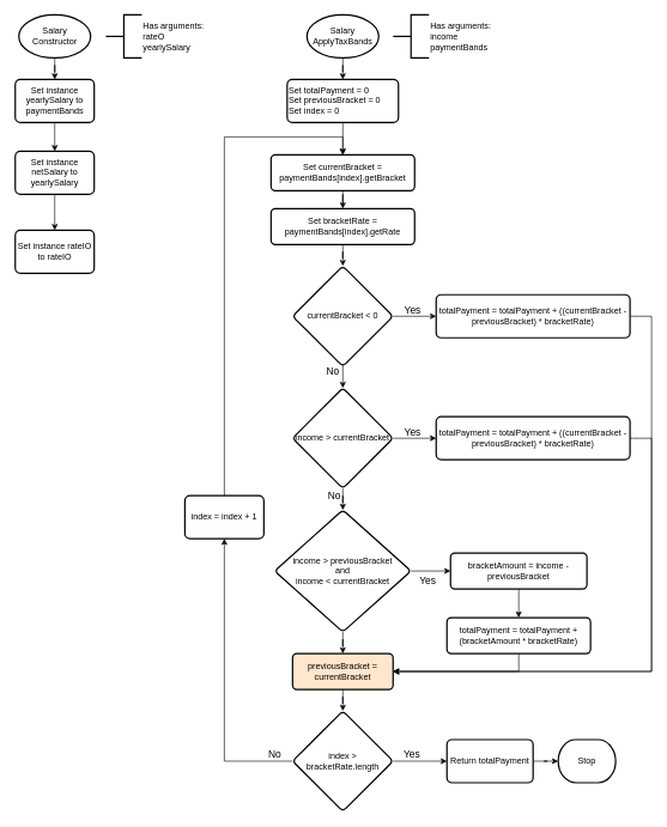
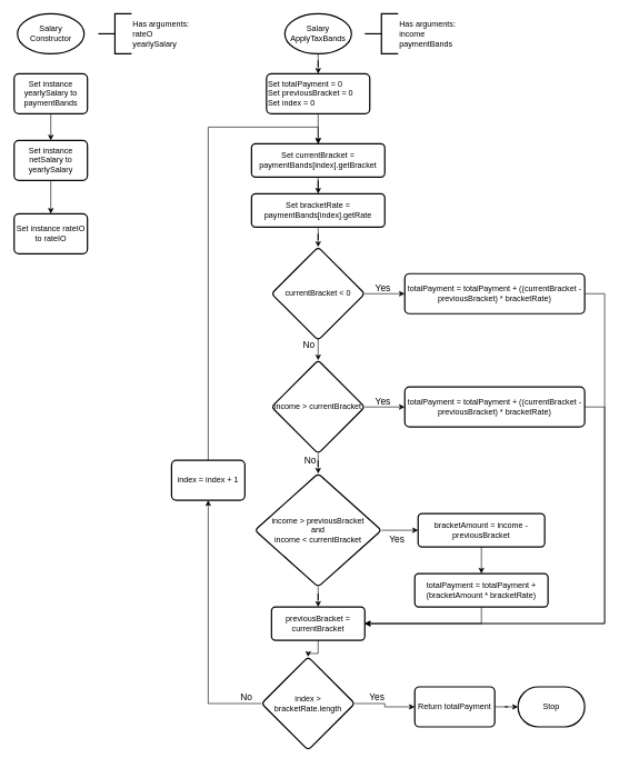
- <mxCell id="4" value="" style="edgeStyle=orthogonalEdgeStyle;rounded=0;orthogonalLoop=1;jettySize=auto;html=1;" parent="1" source="5" target="11" edge="1"><mxGeometry relative="1" as="geometry" /></mxCell>
- <mxCell id="51" value="previousBracket = currentBracket" style="whiteSpace=wrap;html=1;strokeWidth=2;rounded=1;arcSize=12;fillColor=#ffe6cc;" parent="1" vertex="1"><mxGeometry x="407" y="910" width="140" height="50" as="geometry" /></mxCell>
+ <mxCell id="51" value="previousBracket = currentBracket" style="whiteSpace=wrap;html=1;strokeWidth=2;rounded=1;arcSize=12;" parent="1" vertex="1"><mxGeometry x="407" y="910" width="140" height="50" as="geometry" /></mxCell>
- <mxCell id="49" value="index &amp;gt; bracketRate.length" style="rhombus;whiteSpace=wrap;html=1;strokeWidth=2;rounded=1;arcSize=12;" parent="1" vertex="1"><mxGeometry x="407" y="990" width="140" height="140" as="geometry" /></mxCell>
+ <mxCell id="49" value="index &amp;gt; bracketRate.length" style="rhombus;whiteSpace=wrap;html=1;strokeWidth=2;rounded=1;arcSize=12;" parent="1" vertex="1"><mxGeometry x="392" y="985" width="140" height="140" as="geometry" /></mxCell>
- <mxCell id="54" value="Stop" style="strokeWidth=2;html=1;shape=mxgraph.flowchart.terminator;whiteSpace=wrap;" parent="1" vertex="1"><mxGeometry x="777" y="1030" width="80" height="60" as="geometry" /></mxCell>
+ <mxCell id="54" value="Stop" style="strokeWidth=2;html=1;shape=mxgraph.flowchart.terminator;whiteSpace=wrap;" parent="1" vertex="1"><mxGeometry x="777" y="1030" width="100" height="60" as="geometry" /></mxCell>
